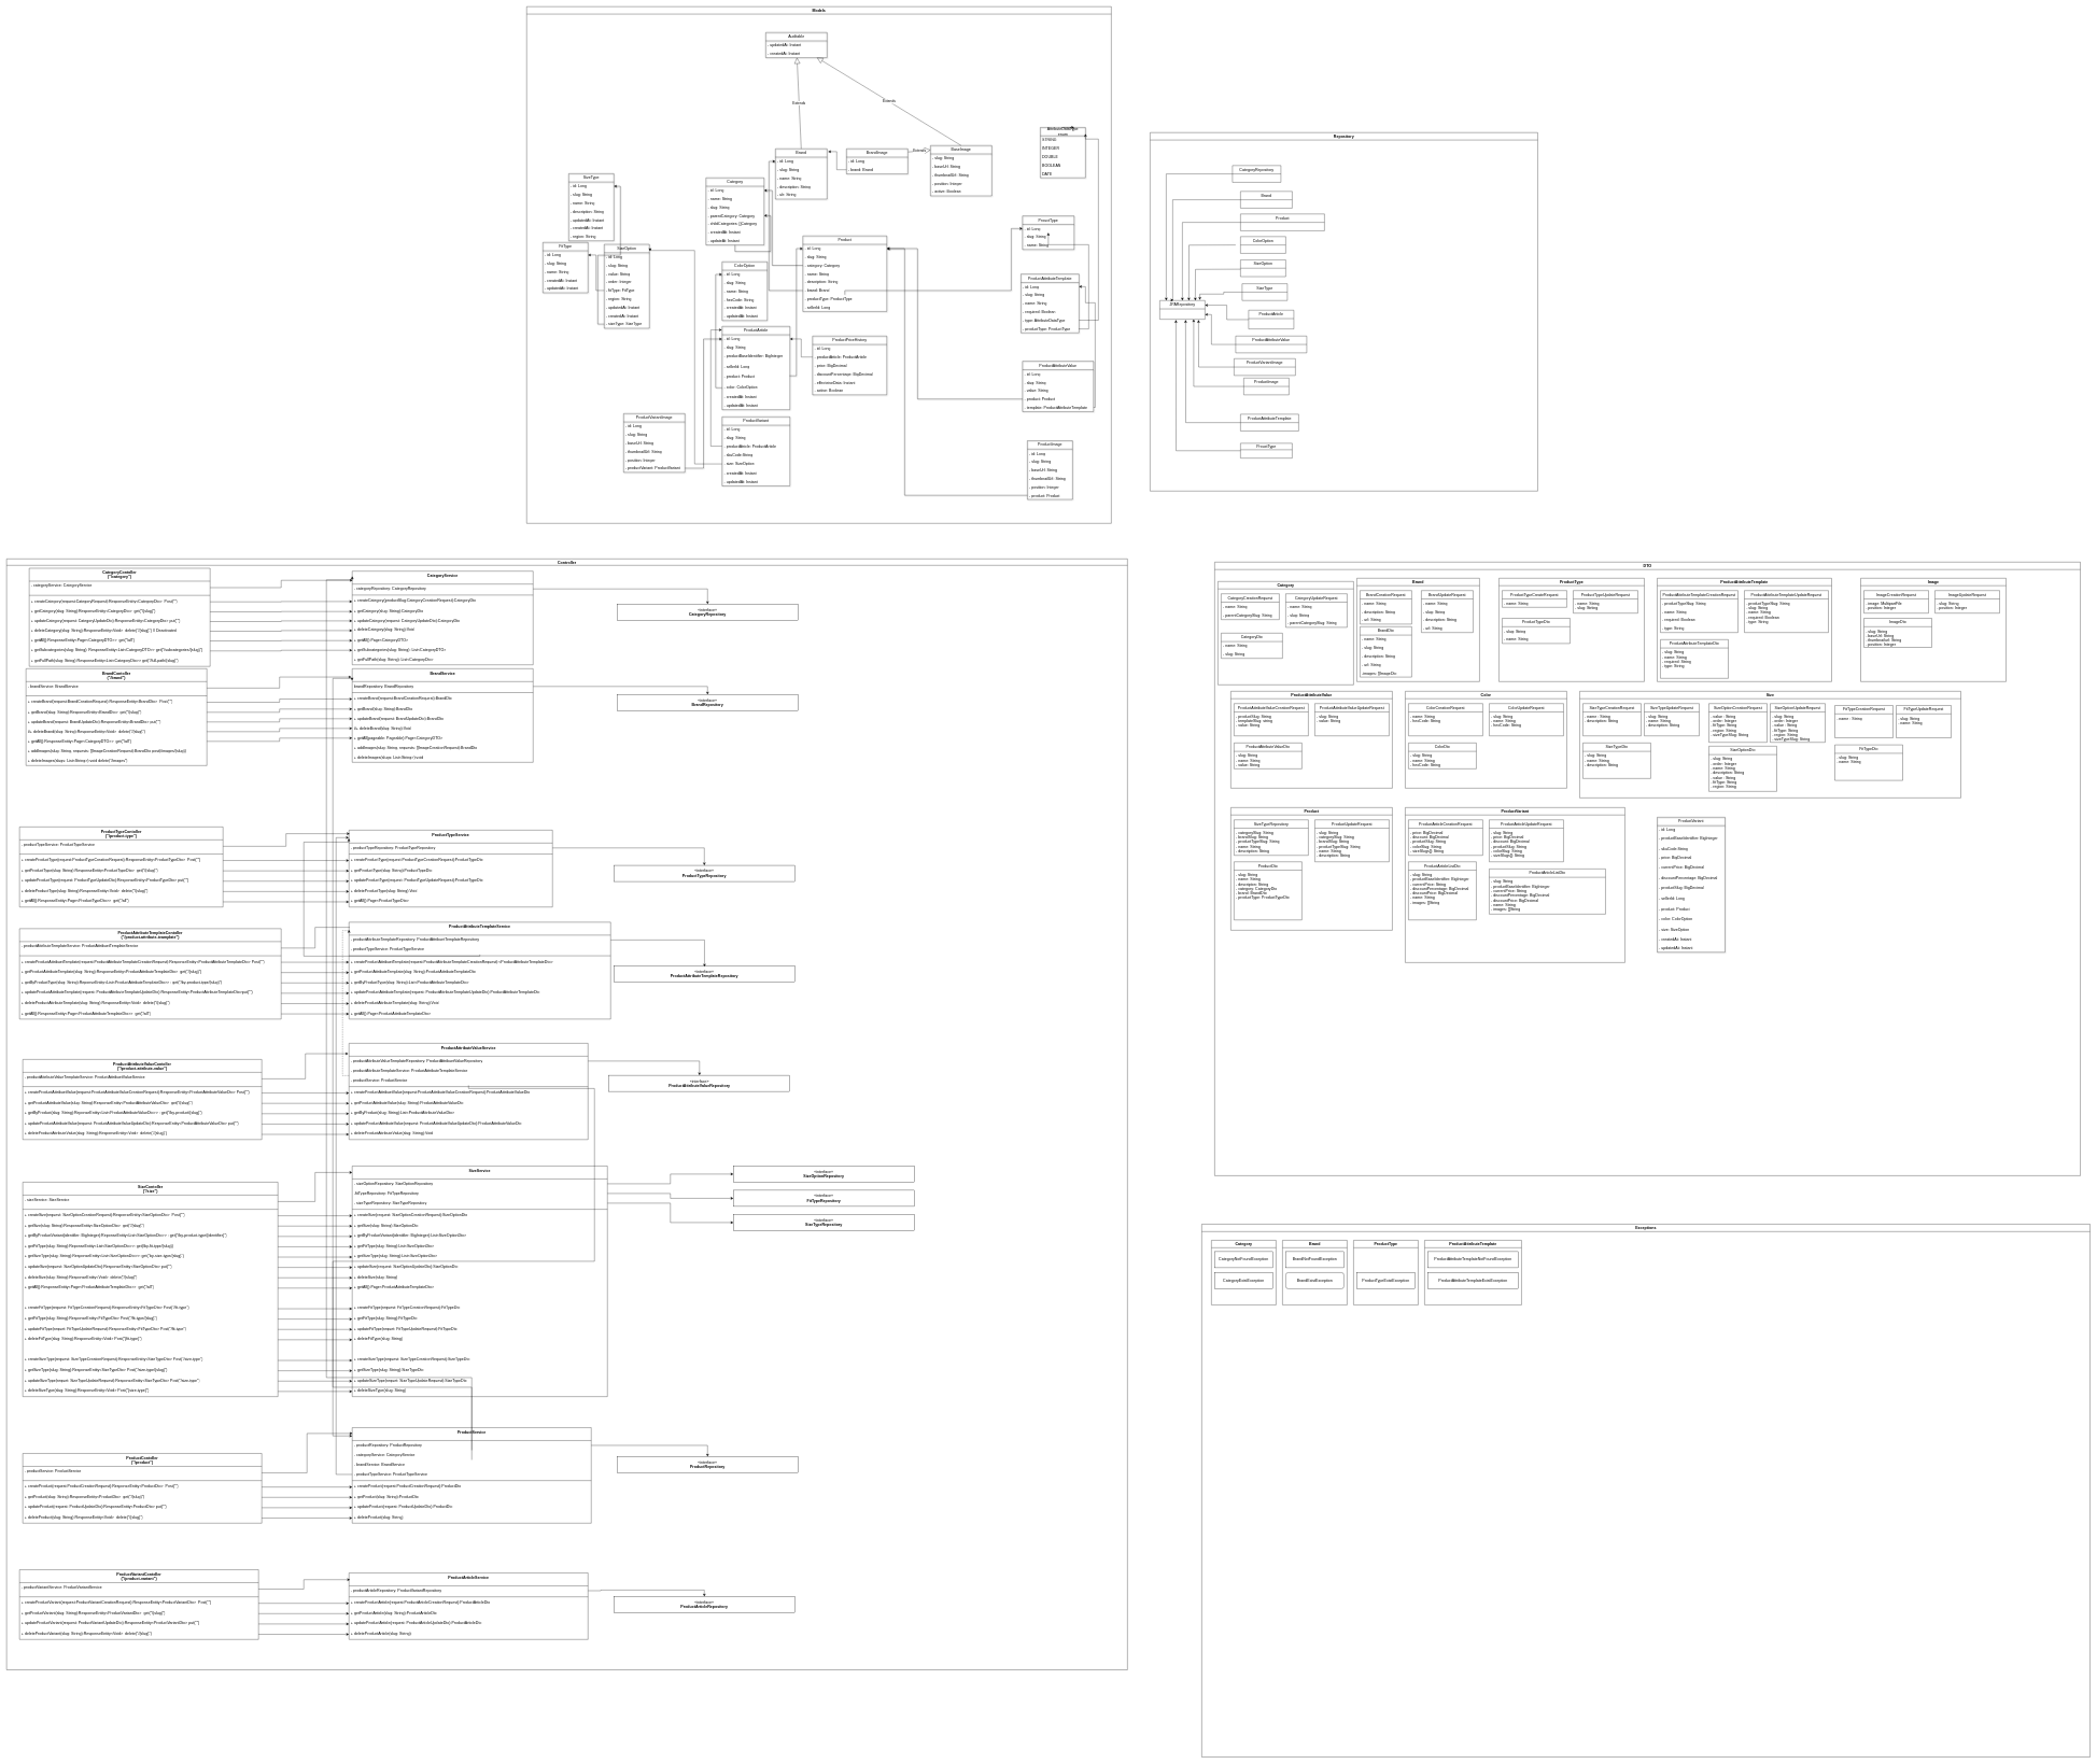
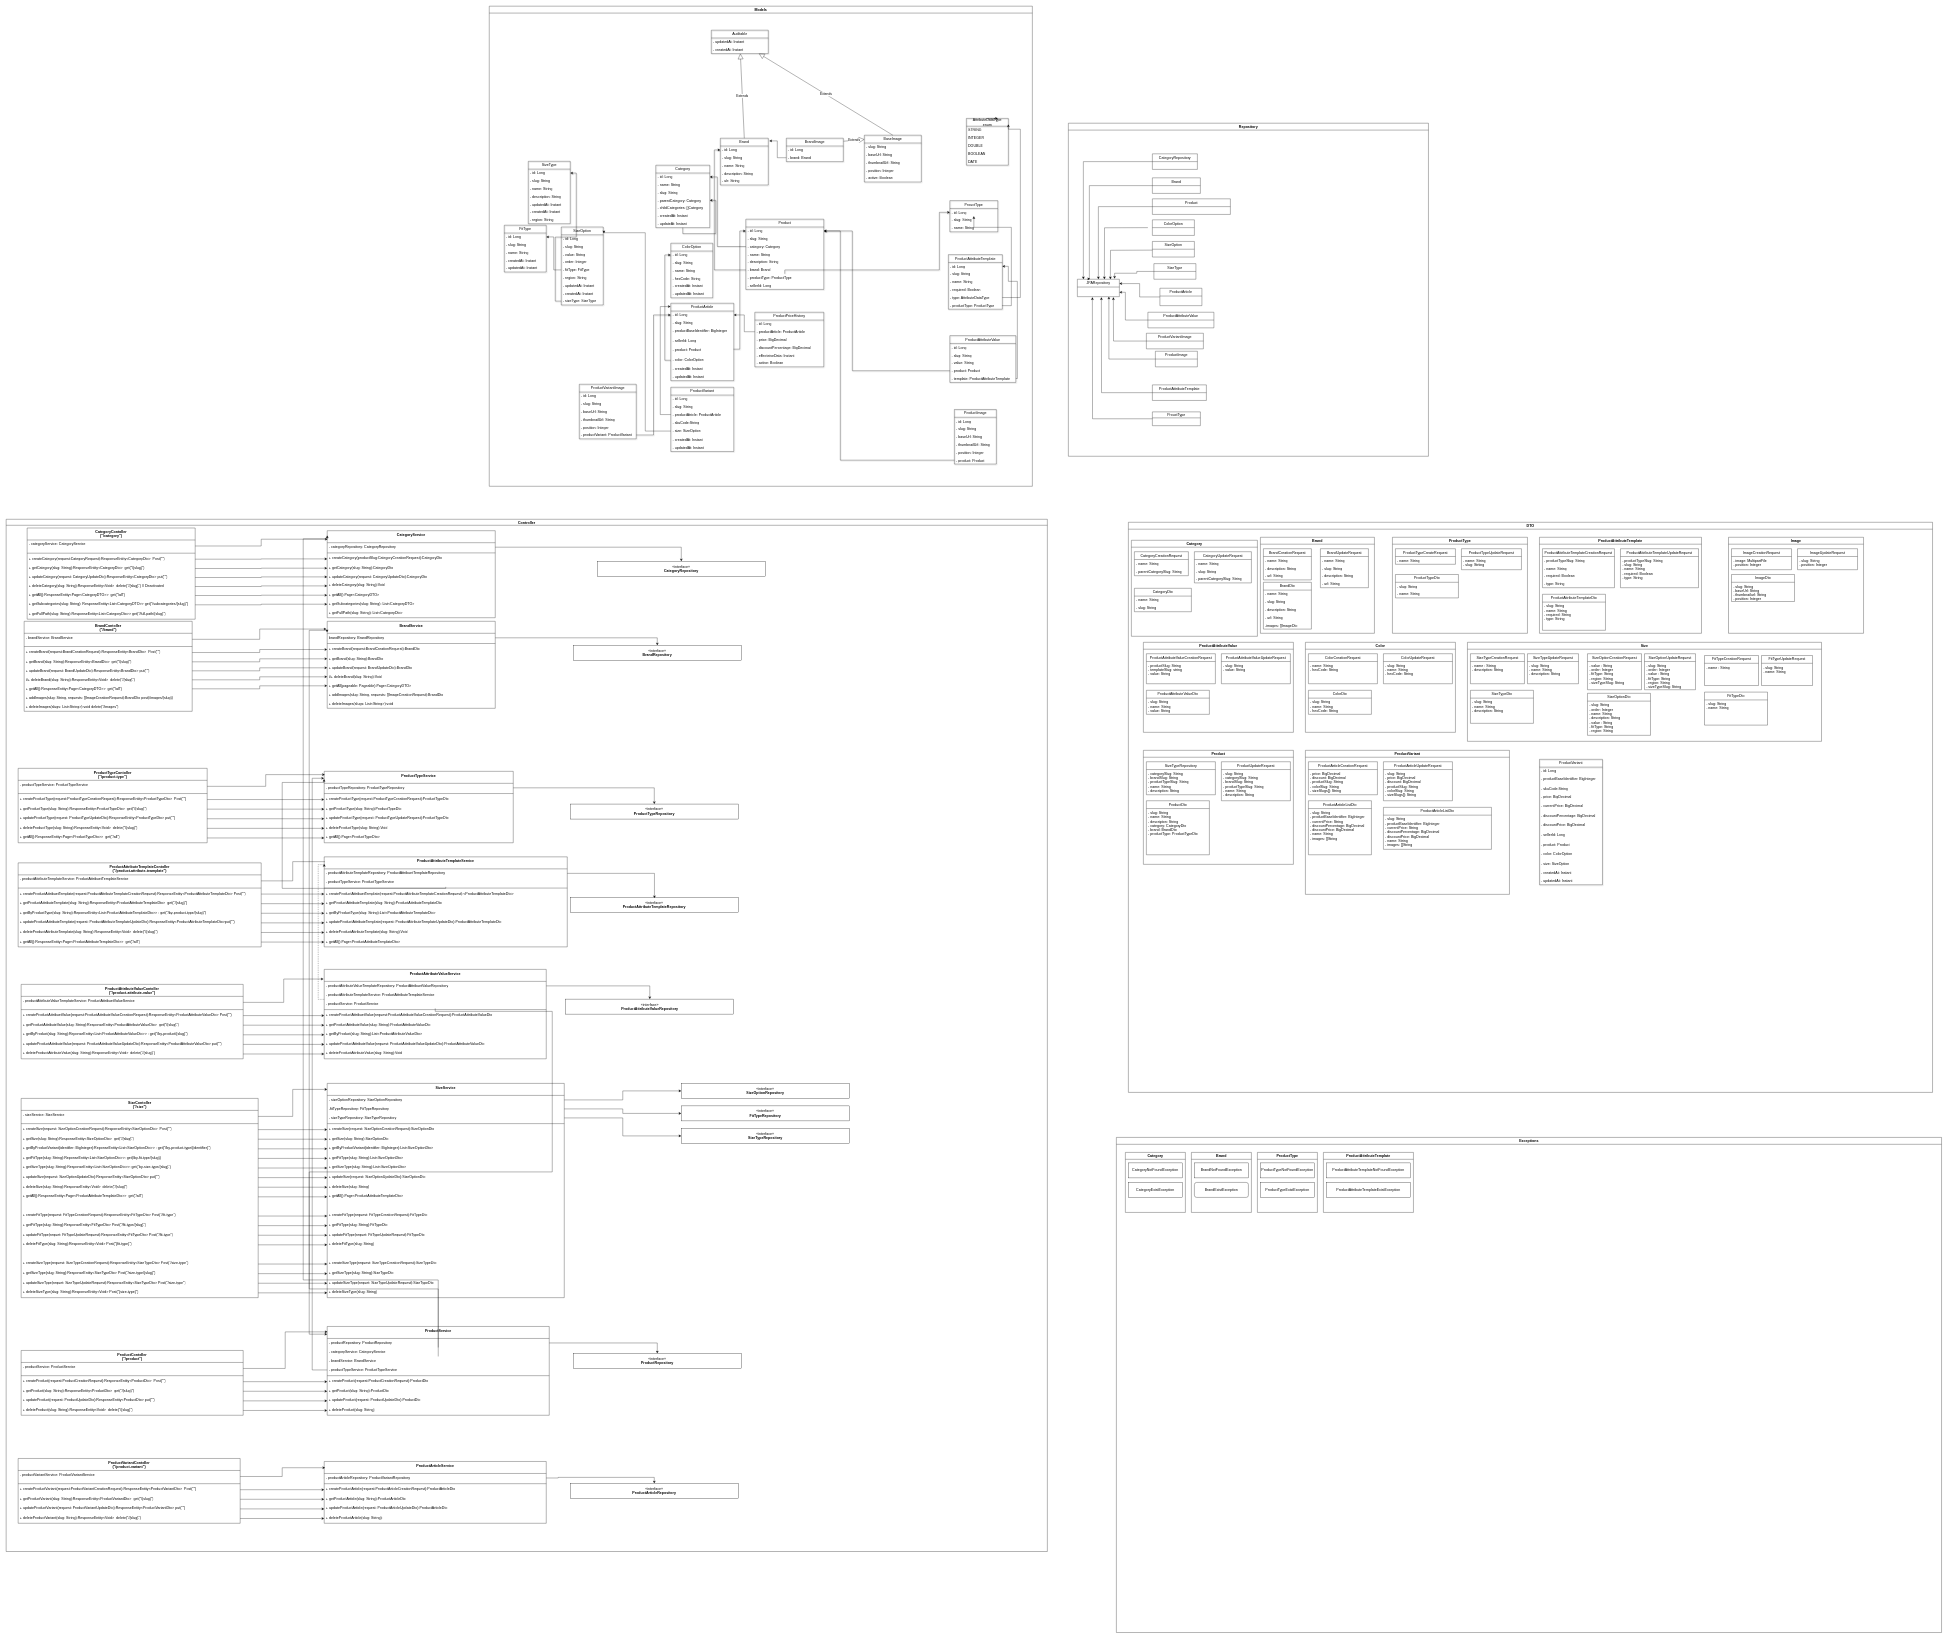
- <mxCell id="155" value="&lt;div&gt;CategoryRepository&lt;/div&gt;" style="swimlane;fontStyle=0;childLayout=stackLayout;horizontal=1;startSize=26;fillColor=none;horizontalStack=0;resizeParent=1;resizeParentMax=0;resizeLast=0;collapsible=1;marginBottom=0;whiteSpace=wrap;html=1;" parent="152" vertex="1"><mxGeometry x="255" y="102" width="150" height="52" as="geometry"><mxRectangle x="50" y="140" width="100" height="30" as="alternateBounds" /></mxGeometry></mxCell>
+ <mxCell id="155" value="&lt;div&gt;CategoryRepository&lt;/div&gt;" style="swimlane;fontStyle=0;childLayout=stackLayout;horizontal=1;startSize=26;fillColor=none;horizontalStack=0;resizeParent=1;resizeParentMax=0;resizeLast=0;collapsible=1;marginBottom=0;whiteSpace=wrap;html=1;" parent="152" vertex="1"><mxGeometry x="280" y="102" width="150" height="52" as="geometry"><mxRectangle x="50" y="140" width="100" height="30" as="alternateBounds" /></mxGeometry></mxCell>
- <mxCell id="513" value="&lt;div&gt;«interface»&lt;/div&gt;&lt;b&gt;CategoryRepository&lt;/b&gt;" style="html=1;whiteSpace=wrap;" parent="294" vertex="1"><mxGeometry x="1890" y="140" width="560" height="50" as="geometry" /></mxCell>
+ <mxCell id="513" value="&lt;div&gt;«interface»&lt;/div&gt;&lt;b&gt;CategoryRepository&lt;/b&gt;" style="html=1;whiteSpace=wrap;" parent="294" vertex="1"><mxGeometry x="1970" y="140" width="560" height="50" as="geometry" /></mxCell>
- <mxCell id="287" value="- productSlug: BigDecimal" style="text;strokeColor=none;fillColor=none;align=left;verticalAlign=top;spacingLeft=4;spacingRight=4;overflow=hidden;rotatable=0;points=[[0,0.5],[1,0.5]];portConstraint=eastwest;whiteSpace=wrap;html=1;shadow=1;" parent="280" vertex="1"><mxGeometry y="206" width="210" height="32" as="geometry" /></mxCell>
+ <mxCell id="287" value="- discountPrice: BigDecimal" style="text;strokeColor=none;fillColor=none;align=left;verticalAlign=top;spacingLeft=4;spacingRight=4;overflow=hidden;rotatable=0;points=[[0,0.5],[1,0.5]];portConstraint=eastwest;whiteSpace=wrap;html=1;shadow=1;" parent="280" vertex="1"><mxGeometry y="206" width="210" height="32" as="geometry" /></mxCell>
+ <mxCell id="563" value="ProductTypeNotFoundException" style="html=1;whiteSpace=wrap;" parent="562" vertex="1"><mxGeometry x="10" y="35" width="180" height="50" as="geometry" /></mxCell>
